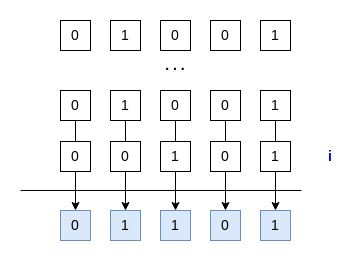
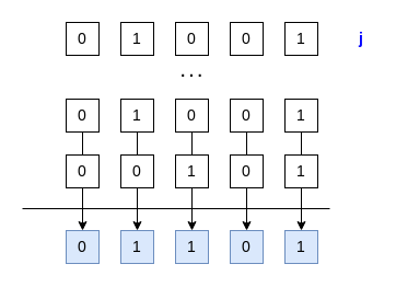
+ <mxCell id="35" value="j" style="text;html=1;strokeColor=none;fillColor=none;align=center;verticalAlign=middle;whiteSpace=wrap;rounded=0;fontSize=14;fontColor=#0000FF;fontStyle=1" vertex="1" parent="1"><mxGeometry x="320" y="20" width="20" height="30" as="geometry" /></mxCell>
- <mxCell id="34" value="i" style="text;html=1;strokeColor=none;fillColor=none;align=center;verticalAlign=middle;whiteSpace=wrap;rounded=0;fontSize=14;fontColor=#0000FF;fontStyle=1" vertex="1" parent="1"><mxGeometry x="320" y="141" width="20" height="30" as="geometry" /></mxCell>
